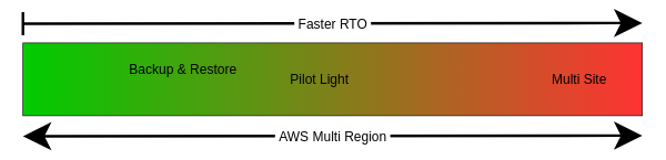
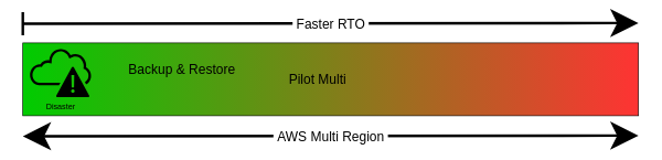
+ <mxCell id="3" value="Disaster" style="sketch=0;pointerEvents=1;shadow=0;dashed=0;html=1;strokeColor=none;labelPosition=center;verticalLabelPosition=bottom;outlineConnect=0;verticalAlign=top;align=center;shape=mxgraph.office.clouds.cloud_disaster;fillColor=#000000;" vertex="1" parent="1"><mxGeometry x="30" y="58" width="94" height="74" as="geometry" /></mxCell>
- <mxCell id="5" value="Pilot Light" style="text;html=1;align=center;verticalAlign=middle;resizable=0;points=[];autosize=1;strokeColor=none;fillColor=none;fontSize=20;" vertex="1" parent="1"><mxGeometry x="410" y="85" width="110" height="40" as="geometry" /></mxCell>
+ <mxCell id="5" value="Pilot Multi" style="text;html=1;align=center;verticalAlign=middle;resizable=0;points=[];autosize=1;strokeColor=none;fillColor=none;fontSize=20;" vertex="1" parent="1"><mxGeometry x="410" y="85" width="110" height="40" as="geometry" /></mxCell>
- <mxCell id="6" value="Multi Site" style="text;html=1;align=center;verticalAlign=middle;resizable=0;points=[];autosize=1;strokeColor=none;fillColor=none;fontSize=20;" vertex="1" parent="1"><mxGeometry x="800" y="85" width="110" height="40" as="geometry" /></mxCell>
